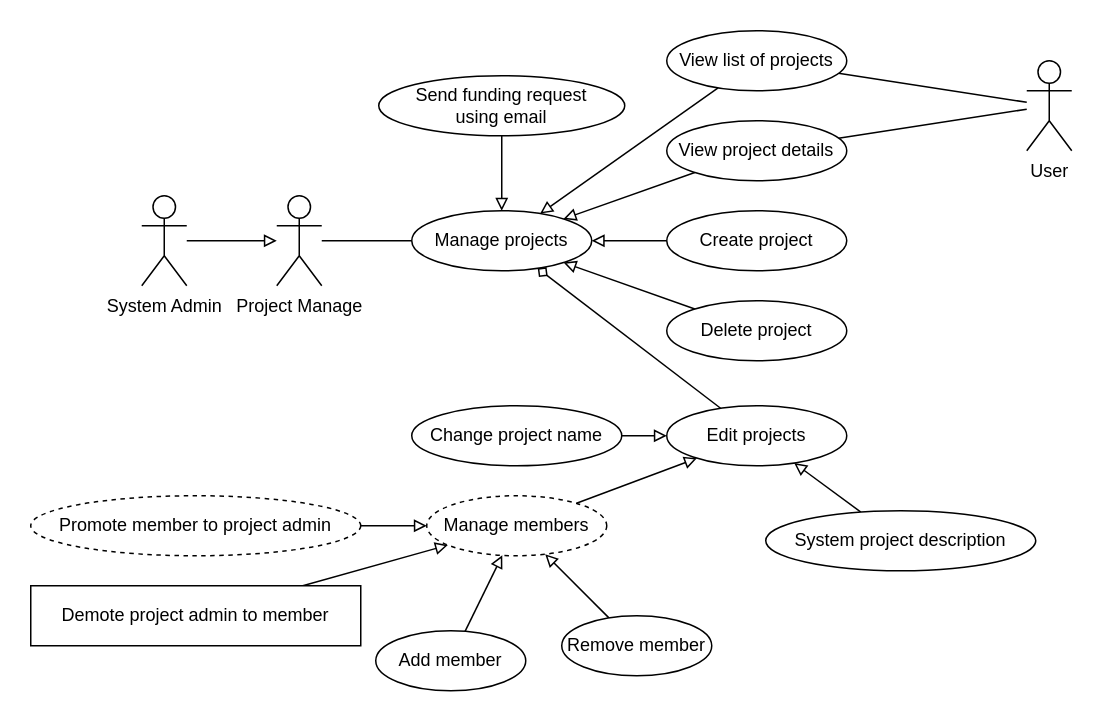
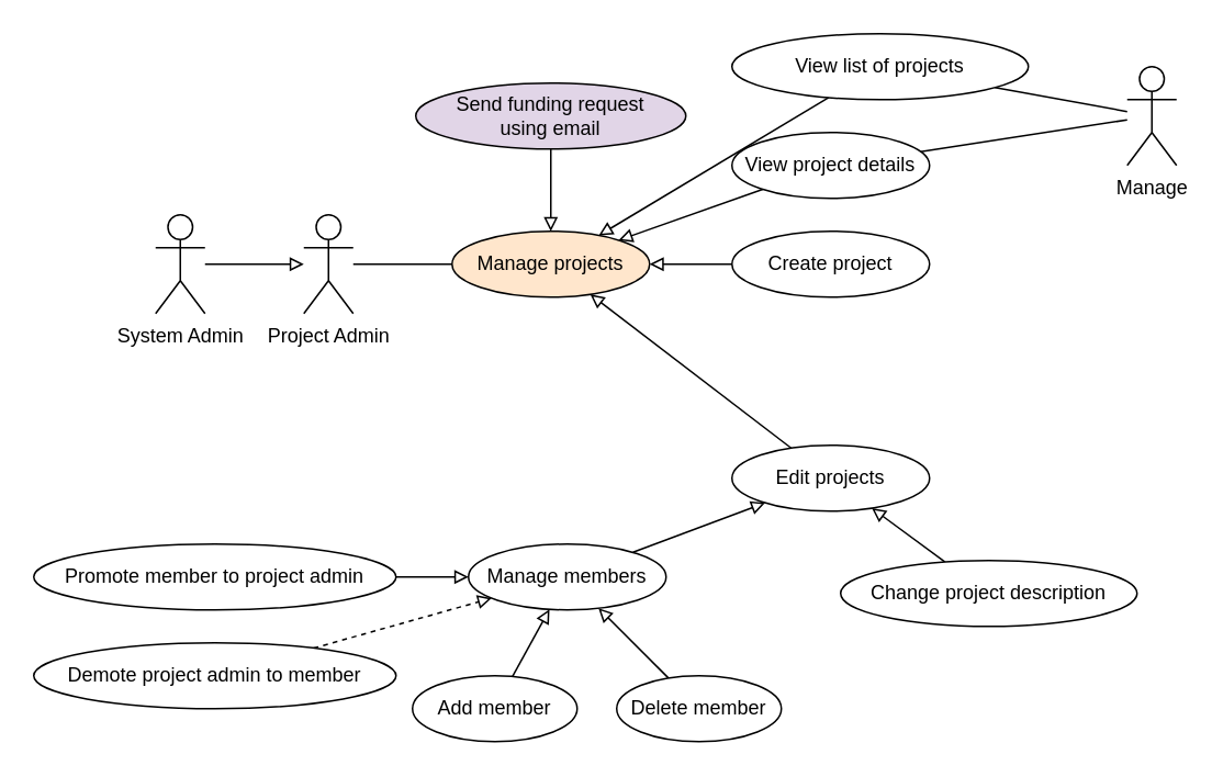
- <mxCell id="11" value="View list of projects" style="ellipse;whiteSpace=wrap;html=1;" parent="1" vertex="1"><mxGeometry x="444" y="20" width="120" height="40" as="geometry" /></mxCell>
+ <mxCell id="11" value="View list of projects" style="ellipse;whiteSpace=wrap;html=1;" parent="1" vertex="1"><mxGeometry x="444" y="20" width="180" height="40" as="geometry" /></mxCell>
- <mxCell id="33" value="Send funding request&lt;br&gt;using email" style="ellipse;whiteSpace=wrap;html=1;" parent="1" vertex="1"><mxGeometry x="252" y="50" width="164" height="40" as="geometry" /></mxCell>
+ <mxCell id="33" value="Send funding request&lt;br&gt;using email" style="ellipse;whiteSpace=wrap;html=1;fillColor=#e1d5e7;" parent="1" vertex="1"><mxGeometry x="252" y="50" width="164" height="40" as="geometry" /></mxCell>
- <mxCell id="8" value="User" style="shape=umlActor;verticalLabelPosition=bottom;verticalAlign=top;html=1;outlineConnect=0;" parent="1" vertex="1"><mxGeometry x="684" y="40" width="30" height="60" as="geometry" /></mxCell>
+ <mxCell id="8" value="Manage" style="shape=umlActor;verticalLabelPosition=bottom;verticalAlign=top;html=1;outlineConnect=0;" parent="1" vertex="1"><mxGeometry x="684" y="40" width="30" height="60" as="geometry" /></mxCell>
- <mxCell id="9" value="Manage projects" style="ellipse;whiteSpace=wrap;html=1;" parent="1" vertex="1"><mxGeometry x="274" y="140" width="120" height="40" as="geometry" /></mxCell>
+ <mxCell id="9" value="Manage projects" style="ellipse;whiteSpace=wrap;html=1;fillColor=#ffe6cc;" parent="1" vertex="1"><mxGeometry x="274" y="140" width="120" height="40" as="geometry" /></mxCell>
- <mxCell id="18" style="edgeStyle=none;rounded=0;orthogonalLoop=1;jettySize=auto;html=1;endArrow=diamond;endFill=0;" parent="1" source="19" target="9" edge="1"><mxGeometry relative="1" as="geometry" /></mxCell>
+ <mxCell id="18" style="edgeStyle=none;rounded=0;orthogonalLoop=1;jettySize=auto;html=1;endArrow=block;endFill=0;" parent="1" source="19" target="9" edge="1"><mxGeometry relative="1" as="geometry" /></mxCell>
- <mxCell id="16" style="edgeStyle=none;rounded=0;orthogonalLoop=1;jettySize=auto;html=1;endArrow=block;endFill=0;" parent="1" source="17" target="9" edge="1"><mxGeometry relative="1" as="geometry" /></mxCell>
- <mxCell id="5" value="Project Manage" style="shape=umlActor;verticalLabelPosition=bottom;verticalAlign=top;html=1;outlineConnect=0;" parent="1" vertex="1"><mxGeometry x="184" y="130" width="30" height="60" as="geometry" /></mxCell>
+ <mxCell id="5" value="Project Admin" style="shape=umlActor;verticalLabelPosition=bottom;verticalAlign=top;html=1;outlineConnect=0;" parent="1" vertex="1"><mxGeometry x="184" y="130" width="30" height="60" as="geometry" /></mxCell>
- <mxCell id="17" value="Delete project" style="ellipse;whiteSpace=wrap;html=1;" parent="1" vertex="1"><mxGeometry x="444" y="200" width="120" height="40" as="geometry" /></mxCell>
- <mxCell id="21" value="Change project name" style="ellipse;whiteSpace=wrap;html=1;" parent="1" vertex="1"><mxGeometry x="274" y="270" width="140" height="40" as="geometry" /></mxCell>
- <mxCell id="20" style="edgeStyle=none;rounded=0;orthogonalLoop=1;jettySize=auto;html=1;endArrow=block;endFill=0;" parent="1" source="21" target="19" edge="1"><mxGeometry relative="1" as="geometry" /></mxCell>
- <mxCell id="25" value="Promote member to project admin" style="ellipse;whiteSpace=wrap;html=1;dashed=1;" parent="1" vertex="1"><mxGeometry x="20" y="330" width="220" height="40" as="geometry" /></mxCell>
+ <mxCell id="25" value="Promote member to project admin" style="ellipse;whiteSpace=wrap;html=1;" parent="1" vertex="1"><mxGeometry x="20" y="330" width="220" height="40" as="geometry" /></mxCell>
- <mxCell id="23" value="Manage members" style="ellipse;whiteSpace=wrap;html=1;dashed=1;" parent="1" vertex="1"><mxGeometry x="284" y="330" width="120" height="40" as="geometry" /></mxCell>
+ <mxCell id="23" value="Manage members" style="ellipse;whiteSpace=wrap;html=1;" parent="1" vertex="1"><mxGeometry x="284" y="330" width="120" height="40" as="geometry" /></mxCell>
- <mxCell id="35" value="System project description" style="ellipse;whiteSpace=wrap;html=1;" parent="1" vertex="1"><mxGeometry x="510" y="340" width="180" height="40" as="geometry" /></mxCell>
+ <mxCell id="35" value="Change project description" style="ellipse;whiteSpace=wrap;html=1;" parent="1" vertex="1"><mxGeometry x="510" y="340" width="180" height="40" as="geometry" /></mxCell>
- <mxCell id="26" style="edgeStyle=none;rounded=0;orthogonalLoop=1;jettySize=auto;html=1;endArrow=block;endFill=0;" parent="1" source="27" target="23" edge="1"><mxGeometry relative="1" as="geometry" /></mxCell>
+ <mxCell id="26" style="edgeStyle=none;rounded=0;orthogonalLoop=1;jettySize=auto;html=1;endArrow=block;endFill=0;dashed=1;" parent="1" source="27" target="23" edge="1"><mxGeometry relative="1" as="geometry" /></mxCell>
- <mxCell id="27" value="Demote project admin to member" style="whiteSpace=wrap;html=1;rounded=0;" parent="1" vertex="1"><mxGeometry x="20" y="390" width="220" height="40" as="geometry" /></mxCell>
+ <mxCell id="27" value="Demote project admin to member" style="ellipse;whiteSpace=wrap;html=1;" parent="1" vertex="1"><mxGeometry x="20" y="390" width="220" height="40" as="geometry" /></mxCell>
- <mxCell id="31" value="Remove member" style="ellipse;whiteSpace=wrap;html=1;" parent="1" vertex="1"><mxGeometry x="374" y="410" width="100" height="40" as="geometry" /></mxCell>
+ <mxCell id="31" value="Delete member" style="ellipse;whiteSpace=wrap;html=1;" parent="1" vertex="1"><mxGeometry x="374" y="410" width="100" height="40" as="geometry" /></mxCell>
- <mxCell id="29" value="Add member" style="ellipse;whiteSpace=wrap;html=1;" parent="1" vertex="1"><mxGeometry x="250" y="420" width="100" height="40" as="geometry" /></mxCell>
+ <mxCell id="29" value="Add member" style="ellipse;whiteSpace=wrap;html=1;" parent="1" vertex="1"><mxGeometry x="250" y="410" width="100" height="40" as="geometry" /></mxCell>
